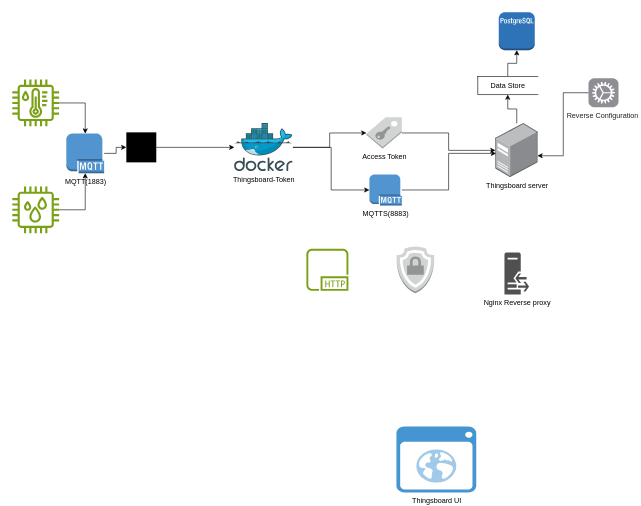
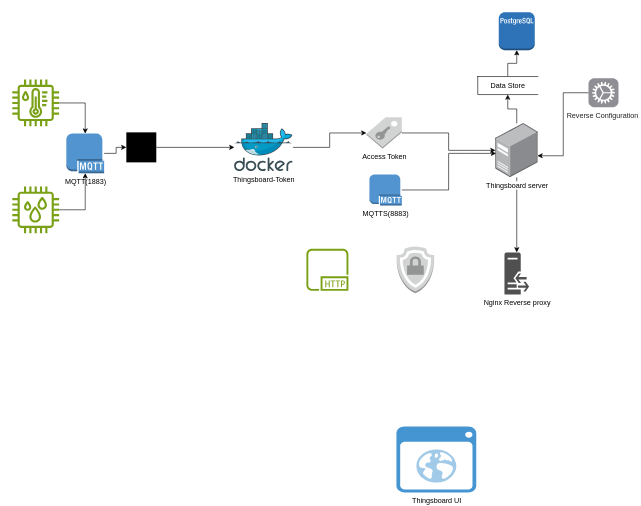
- <mxCell id="23" style="edgeStyle=orthogonalEdgeStyle;rounded=0;orthogonalLoop=1;jettySize=auto;html=1;entryX=0;entryY=0.5;entryDx=0;entryDy=0;entryPerimeter=0;" edge="1" parent="1" source="6" target="22"><mxGeometry relative="1" as="geometry" /></mxCell>
+ <mxCell id="3" style="edgeStyle=orthogonalEdgeStyle;rounded=0;orthogonalLoop=1;jettySize=auto;html=1;" edge="1" parent="1" source="4" target="14"><mxGeometry relative="1" as="geometry" /></mxCell>
